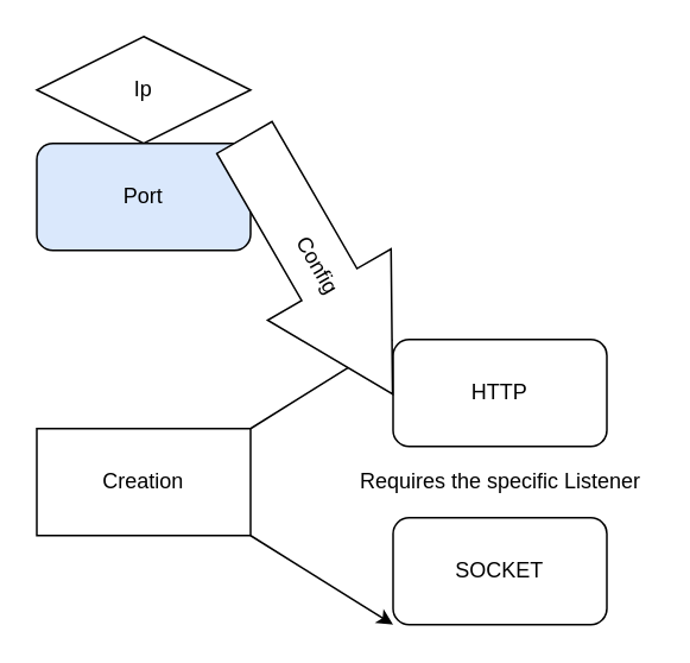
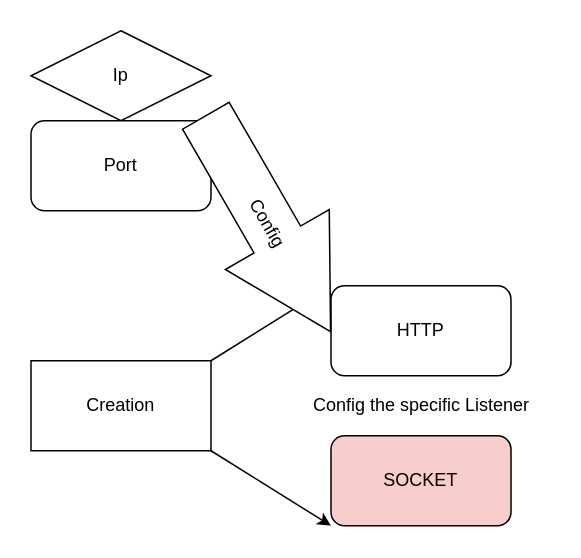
- <mxCell id="3" value="Port" style="rounded=1;whiteSpace=wrap;html=1;fillColor=#dae8fc;" vertex="1" parent="1"><mxGeometry y="80" width="120" height="60" as="geometry" x="20" /></mxCell>
+ <mxCell id="3" value="Port" style="rounded=1;whiteSpace=wrap;html=1;" vertex="1" parent="1"><mxGeometry y="80" width="120" height="60" as="geometry" x="20" /></mxCell>
- <mxCell id="9" value="Requires the specific Listener" style="text;html=1;align=center;verticalAlign=middle;resizable=0;points=[];autosize=1;strokeColor=none;fillColor=none;" vertex="1" parent="1"><mxGeometry x="195" y="260" width="170" height="20" as="geometry" /></mxCell>
+ <mxCell id="9" value="Config the specific Listener" style="text;html=1;align=center;verticalAlign=middle;resizable=0;points=[];autosize=1;strokeColor=none;fillColor=none;" vertex="1" parent="1"><mxGeometry x="195" y="260" width="170" height="20" as="geometry" /></mxCell>
- <mxCell id="8" value="SOCKET" style="rounded=1;whiteSpace=wrap;html=1;" vertex="1" parent="1"><mxGeometry x="220" y="290" width="120" height="60" as="geometry" /></mxCell>
+ <mxCell id="8" value="SOCKET" style="rounded=1;whiteSpace=wrap;html=1;fillColor=#f8cecc;" vertex="1" parent="1"><mxGeometry x="220" y="290" width="120" height="60" as="geometry" /></mxCell>
